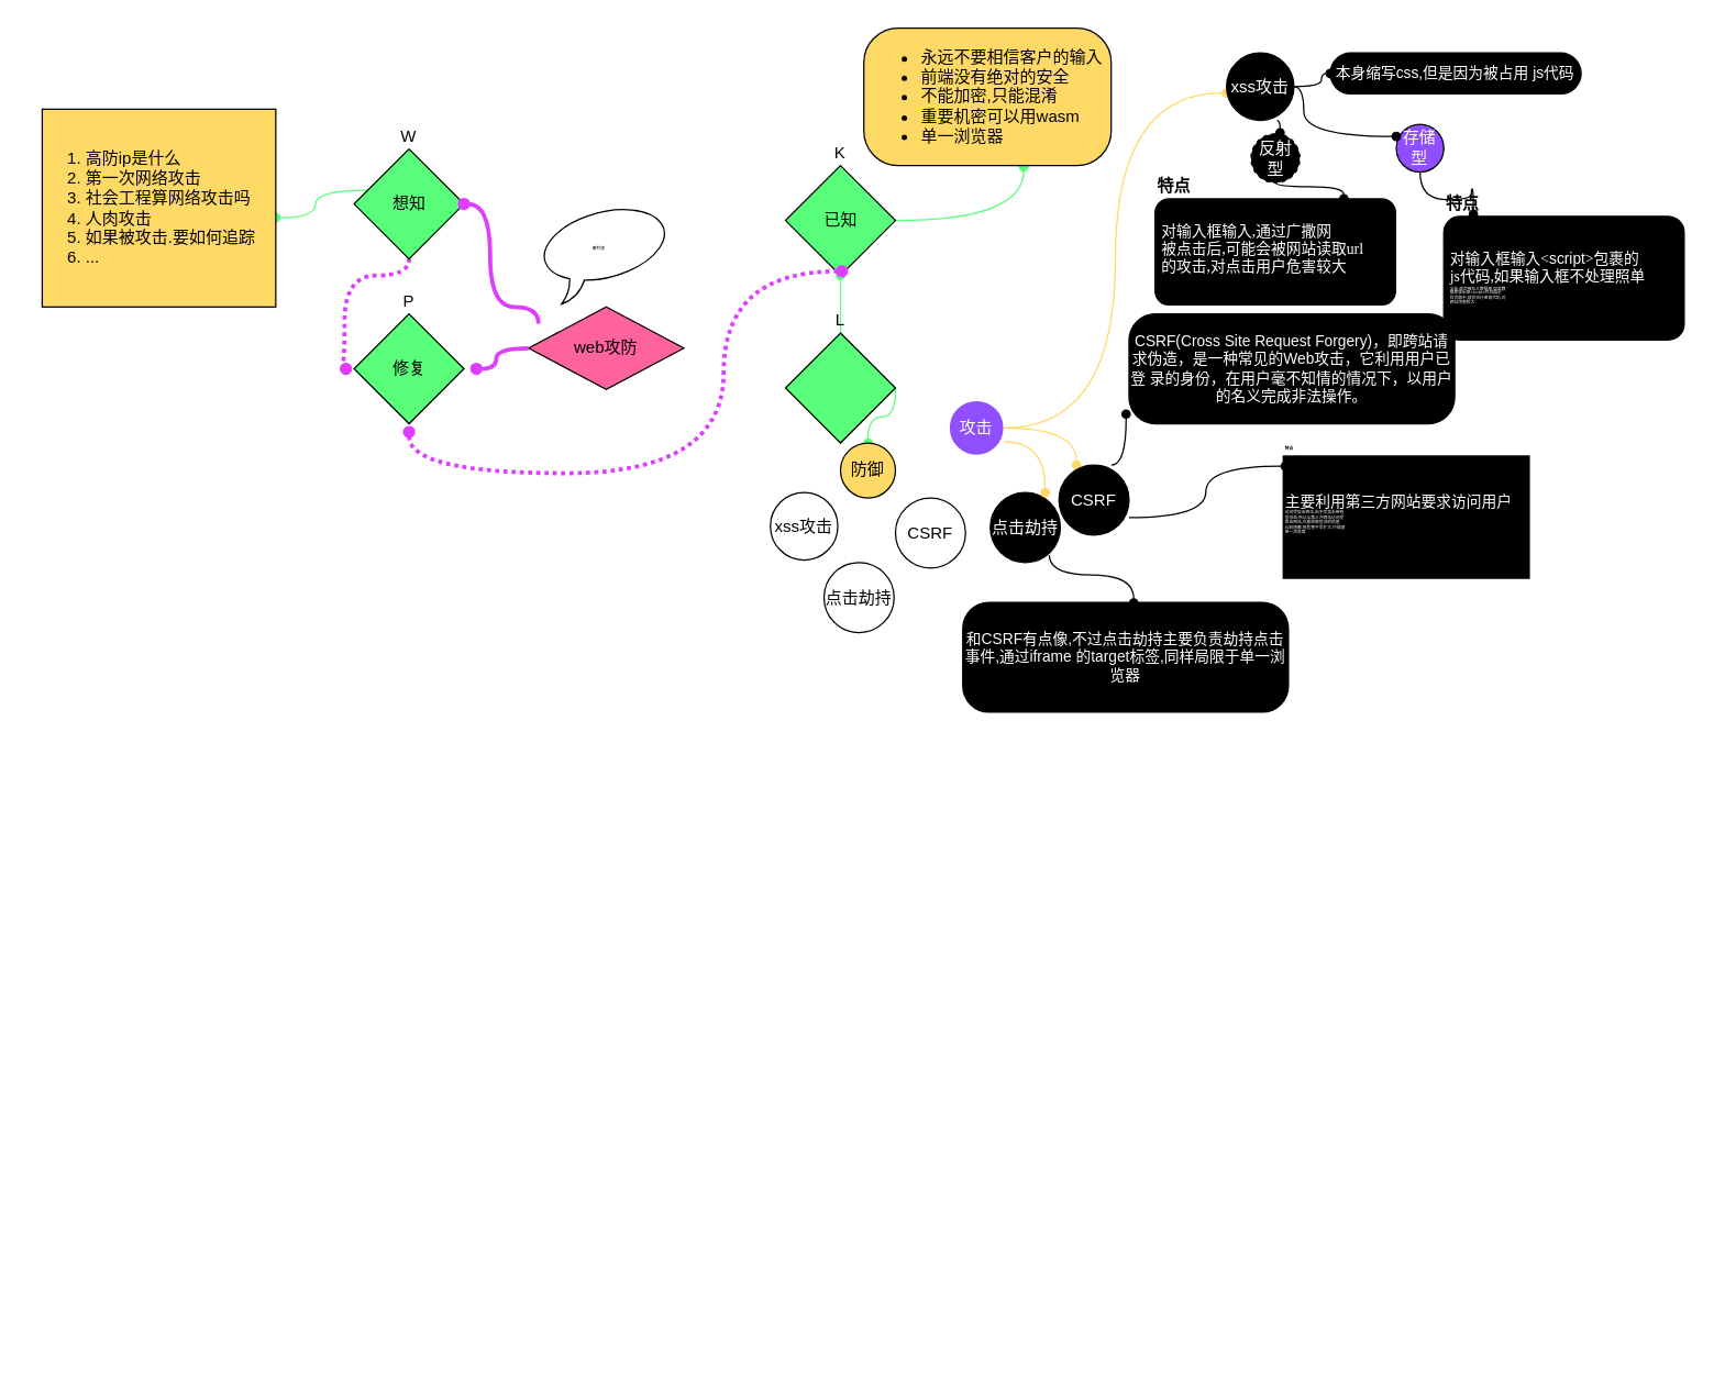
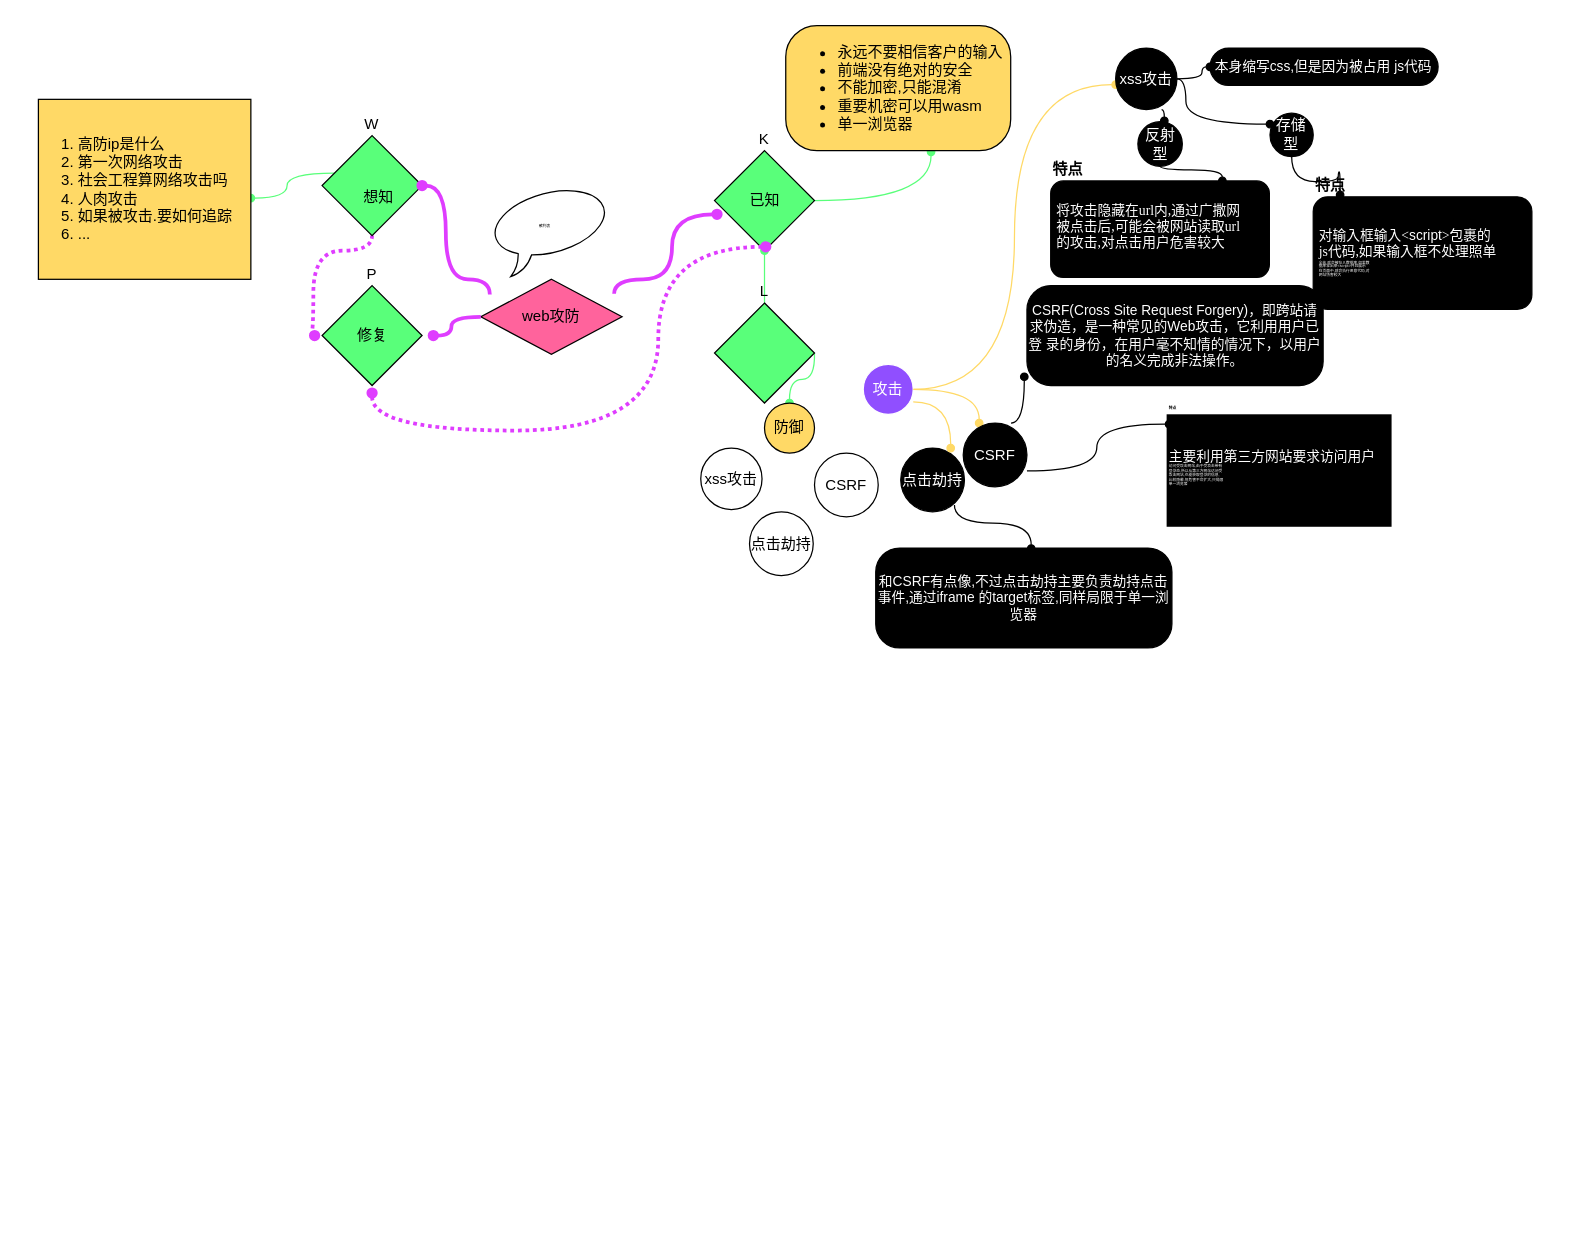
- <mxCell id="48" value="存储型" style="whiteSpace=wrap;html=1;rounded=1;arcSize=50;align=center;fillColor=#904fff;fontColor=#FFFFFF;" vertex="1" parent="1"><mxGeometry x="1015.465" y="90.09" width="34.595" height="34.727" as="geometry" /></mxCell>
+ <mxCell id="48" value="存储型" style="whiteSpace=wrap;html=1;rounded=1;arcSize=50;align=center;fillColor=#000000;fontColor=#FFFFFF;" vertex="1" parent="1"><mxGeometry x="1015.465" y="90.09" width="34.595" height="34.727" as="geometry" /></mxCell>
- <mxCell id="50" value="反射型" style="whiteSpace=wrap;html=1;rounded=1;arcSize=50;align=center;fillColor=#000000;fontColor=#FFFFFF;dashed=1;" vertex="1" parent="1"><mxGeometry x="909.76" y="96.842" width="35.556" height="35.691" as="geometry" /></mxCell>
+ <mxCell id="50" value="反射型" style="whiteSpace=wrap;html=1;rounded=1;arcSize=50;align=center;fillColor=#000000;fontColor=#FFFFFF;" vertex="1" parent="1"><mxGeometry x="909.76" y="96.842" width="35.556" height="35.691" as="geometry" /></mxCell>
- <mxCell id="15" value="&lt;span&gt;想知&lt;/span&gt;" style="text;html=1;align=center;verticalAlign=middle;resizable=0;points=[];autosize=1;" vertex="1" parent="1"><mxGeometry x="280" y="139" width="34" height="18" as="geometry" /></mxCell>
+ <mxCell id="15" value="&lt;span&gt;想知&lt;/span&gt;" style="text;html=1;align=center;verticalAlign=middle;resizable=0;points=[];autosize=1;" vertex="1" parent="1"><mxGeometry x="285" y="149" width="34" height="18" as="geometry" /></mxCell>
- <mxCell id="55" value="&lt;font style=&quot;font-size: 11px&quot; face=&quot;Times New Roman&quot;&gt;对输入框输入,通过广撒网&lt;br&gt;被点击后,可能会被网站读取url&lt;br&gt;的攻击,对点击用户危害较大&lt;br&gt;&lt;/font&gt;" style="text;html=1;align=left;verticalAlign=middle;resizable=0;points=[];autosize=1;fontSize=3;fontColor=#FFFFFF;" vertex="1" parent="1"><mxGeometry x="842.58" y="171.001" width="180" height="20" as="geometry" /></mxCell>
+ <mxCell id="55" value="&lt;font style=&quot;font-size: 11px&quot; face=&quot;Times New Roman&quot;&gt;将攻击隐藏在url内,通过广撒网&lt;br&gt;被点击后,可能会被网站读取url&lt;br&gt;的攻击,对点击用户危害较大&lt;br&gt;&lt;/font&gt;" style="text;html=1;align=left;verticalAlign=middle;resizable=0;points=[];autosize=1;fontSize=3;fontColor=#FFFFFF;" vertex="1" parent="1"><mxGeometry x="842.58" y="171.001" width="180" height="20" as="geometry" /></mxCell>
+ <mxCell id="18" style="edgeStyle=orthogonalEdgeStyle;curved=1;rounded=0;orthogonalLoop=1;jettySize=auto;html=1;startArrow=none;startFill=0;endArrow=circle;endFill=1;strokeWidth=3;fillColor=#ffe6cc;strokeColor=#DF3DFF;endSize=0;targetPerimeterSpacing=3;startSize=0;exitX=0.944;exitY=0.193;exitDx=0;exitDy=0;exitPerimeter=0;" edge="1" parent="1" source="2" target="4"><mxGeometry relative="1" as="geometry"><Array as="points"><mxPoint x="491" y="223" /><mxPoint x="537" y="223" /><mxPoint x="537" y="171" /></Array></mxGeometry></mxCell>
